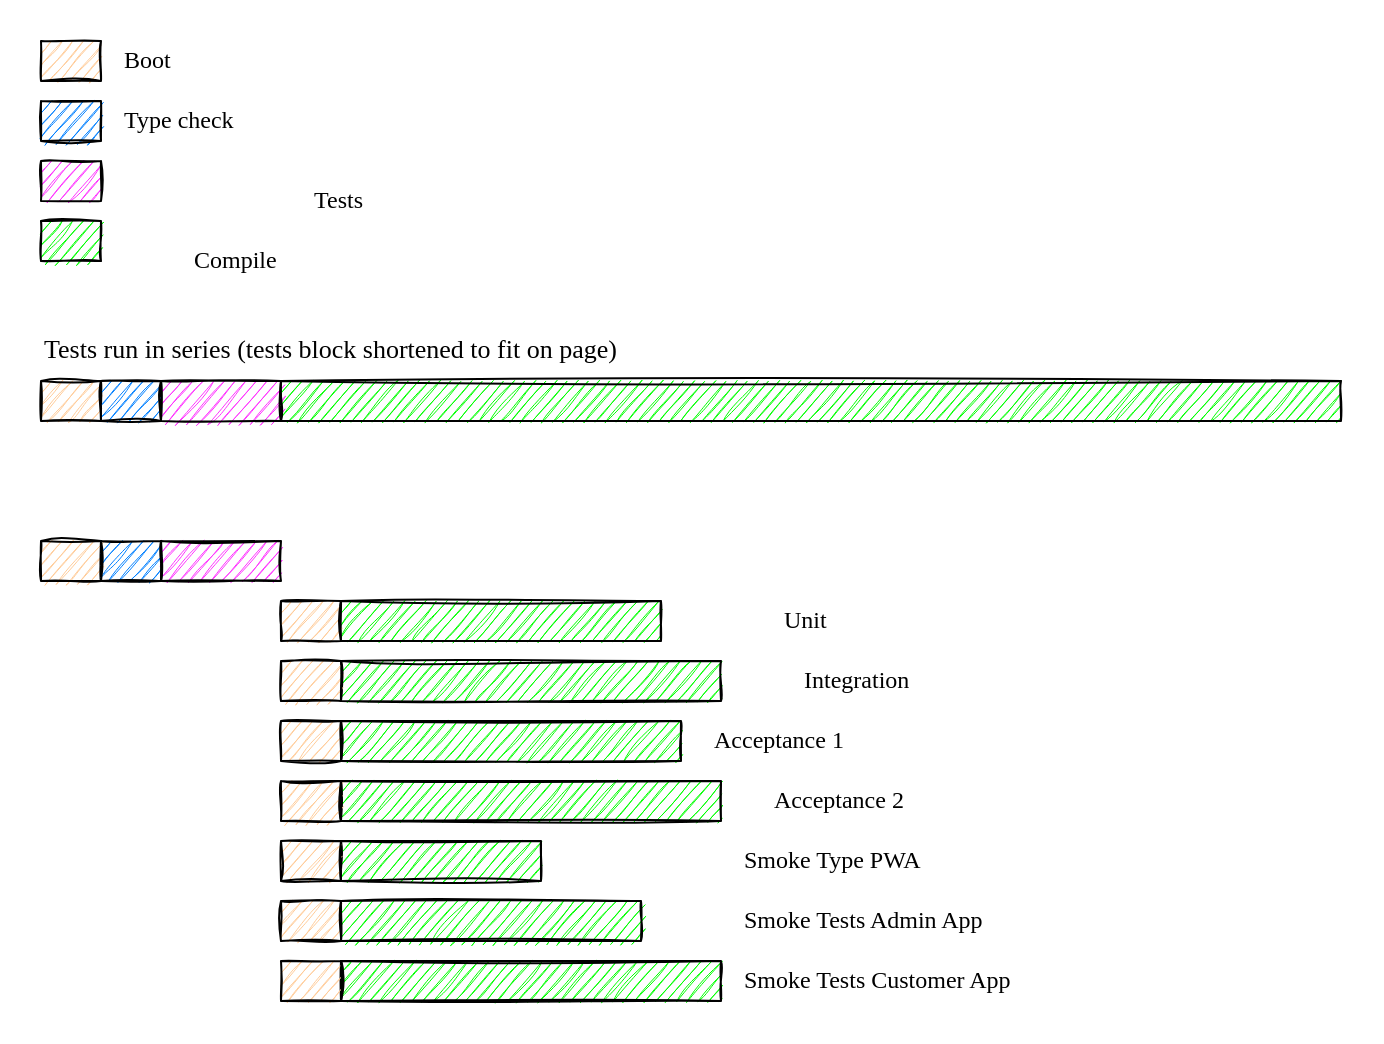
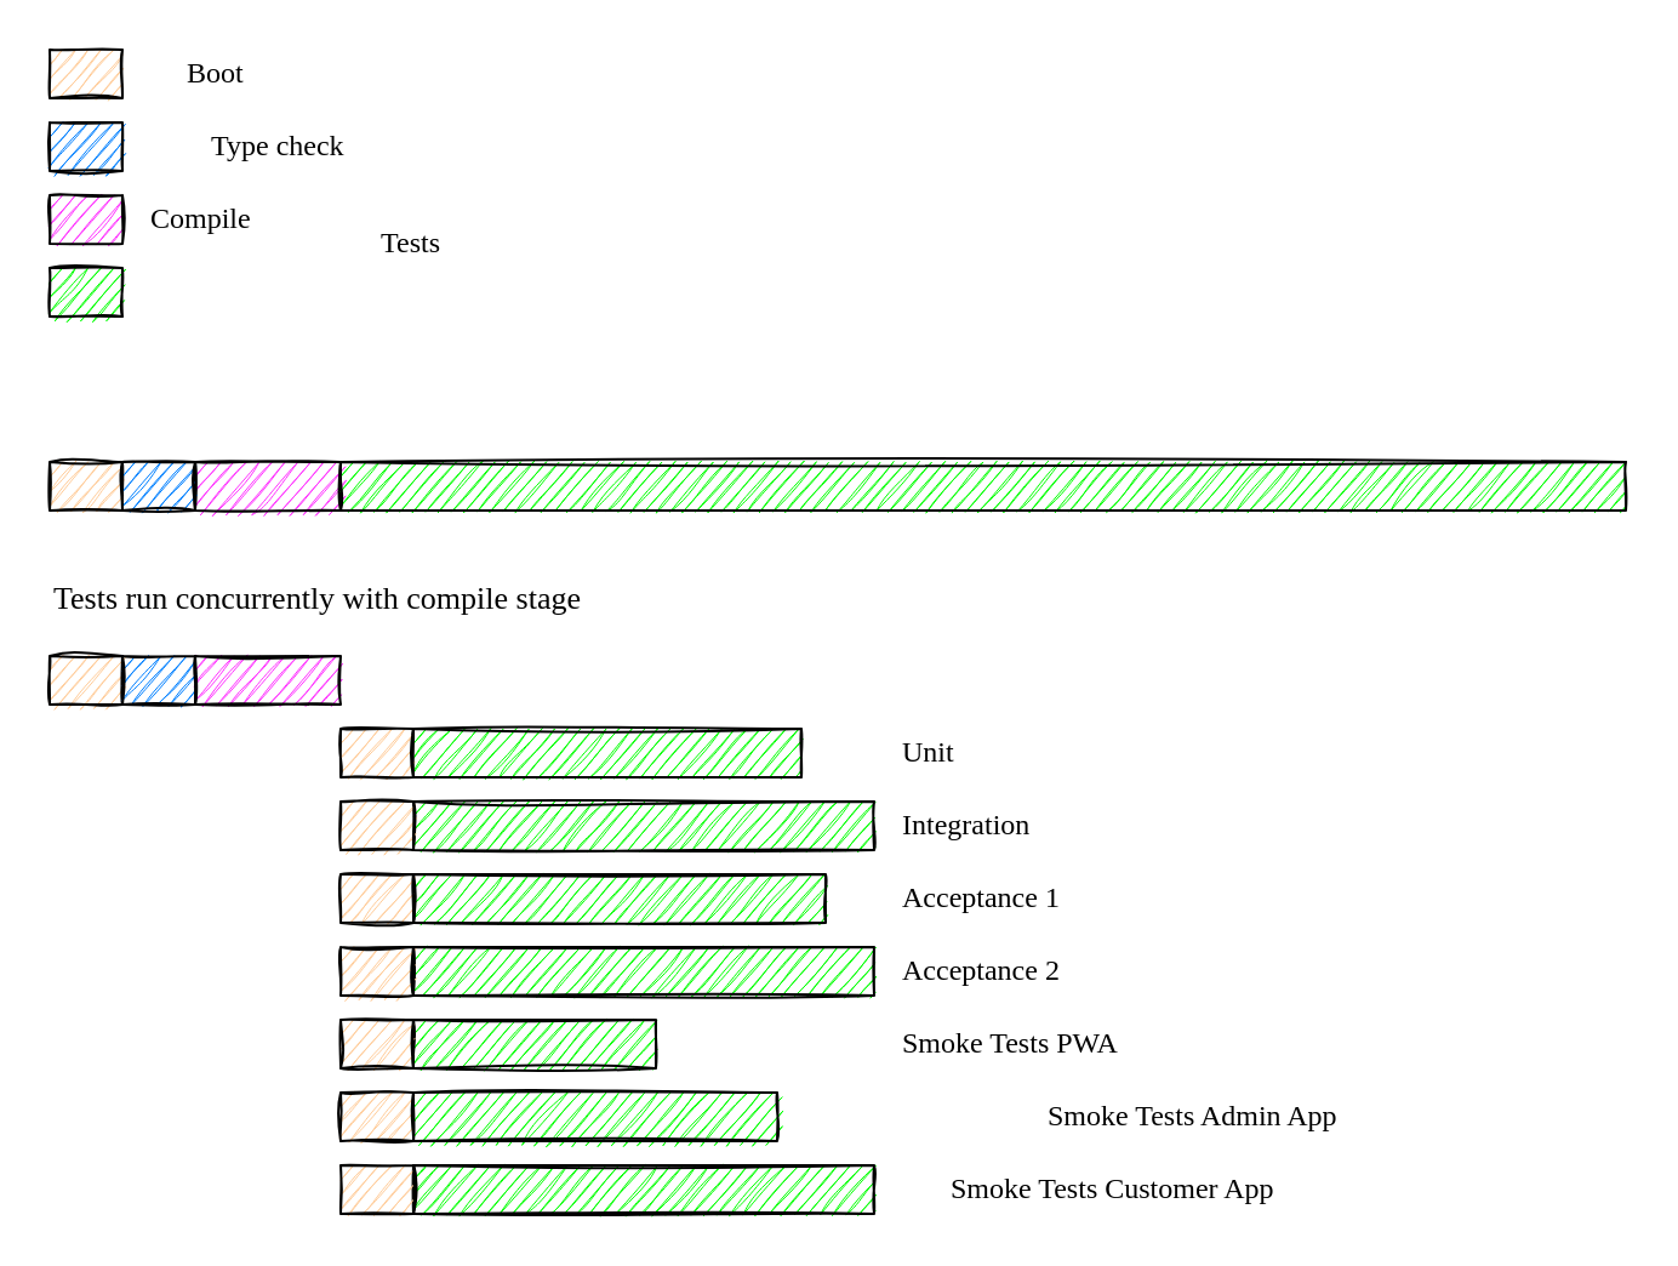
- <mxCell id="27" value="&lt;div align=&quot;left&quot;&gt;Boot&lt;/div&gt;" style="text;html=1;resizable=0;autosize=1;align=left;verticalAlign=middle;points=[];fillColor=none;strokeColor=none;rounded=0;dashed=1;dashPattern=1 4;sketch=1;fontFamily=Short Stack;fontSource=https%3A%2F%2Ffonts.googleapis.com%2Fcss%3Ffamily%3DShort%2BStack;" parent="1" vertex="1"><mxGeometry x="60" y="20" width="40" height="20" as="geometry" /></mxCell>
+ <mxCell id="27" value="&lt;div align=&quot;left&quot;&gt;Boot&lt;/div&gt;" style="text;html=1;resizable=0;autosize=1;align=left;verticalAlign=middle;points=[];fillColor=none;strokeColor=none;rounded=0;dashed=1;dashPattern=1 4;sketch=1;fontFamily=Short Stack;fontSource=https%3A%2F%2Ffonts.googleapis.com%2Fcss%3Ffamily%3DShort%2BStack;" parent="1" vertex="1"><mxGeometry x="75" y="20" width="40" height="20" as="geometry" /></mxCell>
- <mxCell id="33" value="&lt;div&gt;Type check&lt;/div&gt;" style="text;html=1;resizable=0;autosize=1;align=left;verticalAlign=middle;points=[];fillColor=none;strokeColor=none;rounded=0;dashed=1;dashPattern=1 4;sketch=1;fontFamily=Short Stack;fontSource=https%3A%2F%2Ffonts.googleapis.com%2Fcss%3Ffamily%3DShort%2BStack;" parent="1" vertex="1"><mxGeometry x="60" y="50" width="90" height="20" as="geometry" /></mxCell>
+ <mxCell id="33" value="&lt;div&gt;Type check&lt;/div&gt;" style="text;html=1;resizable=0;autosize=1;align=left;verticalAlign=middle;points=[];fillColor=none;strokeColor=none;rounded=0;dashed=1;dashPattern=1 4;sketch=1;fontFamily=Short Stack;fontSource=https%3A%2F%2Ffonts.googleapis.com%2Fcss%3Ffamily%3DShort%2BStack;" parent="1" vertex="1"><mxGeometry x="85" y="50" width="90" height="20" as="geometry" /></mxCell>
- <mxCell id="29" value="Compile" style="text;html=1;resizable=0;autosize=1;align=left;verticalAlign=middle;points=[];fillColor=none;strokeColor=none;rounded=0;dashed=1;dashPattern=1 4;sketch=1;fontFamily=Short Stack;fontSource=https%3A%2F%2Ffonts.googleapis.com%2Fcss%3Ffamily%3DShort%2BStack;" parent="1" vertex="1"><mxGeometry x="95" y="120" width="70" height="20" as="geometry" /></mxCell>
+ <mxCell id="29" value="Compile" style="text;html=1;resizable=0;autosize=1;align=left;verticalAlign=middle;points=[];fillColor=none;strokeColor=none;rounded=0;dashed=1;dashPattern=1 4;sketch=1;fontFamily=Short Stack;fontSource=https%3A%2F%2Ffonts.googleapis.com%2Fcss%3Ffamily%3DShort%2BStack;" parent="1" vertex="1"><mxGeometry x="60" y="80" width="70" height="20" as="geometry" /></mxCell>
- <mxCell id="38" value="&lt;div&gt;Tests run in series (tests block shortened to fit on page)&lt;/div&gt;" style="text;html=1;align=left;verticalAlign=middle;resizable=0;points=[];autosize=1;fontSize=13;fontFamily=Short Stack;fontSource=https%3A%2F%2Ffonts.googleapis.com%2Fcss%3Ffamily%3DShort%2BStack;" parent="1" vertex="1"><mxGeometry x="20" y="164" width="440" height="20" as="geometry" /></mxCell>
+ <mxCell id="39" value="&lt;div&gt;Tests run concurrently with compile stage&lt;br&gt;&lt;/div&gt;" style="text;html=1;align=left;verticalAlign=middle;resizable=0;points=[];autosize=1;fontSize=13;fontFamily=Short Stack;fontSource=https%3A%2F%2Ffonts.googleapis.com%2Fcss%3Ffamily%3DShort%2BStack;" parent="1" vertex="1"><mxGeometry x="20" y="236" width="330" height="20" as="geometry" /></mxCell>
- <mxCell id="24" value="Unit" style="text;html=1;resizable=0;autosize=1;align=left;verticalAlign=middle;points=[];fillColor=none;strokeColor=none;rounded=0;dashed=1;dashPattern=1 4;sketch=1;fontFamily=Short Stack;fontSource=https%3A%2F%2Ffonts.googleapis.com%2Fcss%3Ffamily%3DShort%2BStack;" parent="1" vertex="1"><mxGeometry x="390" y="300" width="40" height="20" as="geometry" /></mxCell>
+ <mxCell id="24" value="Unit" style="text;html=1;resizable=0;autosize=1;align=left;verticalAlign=middle;points=[];fillColor=none;strokeColor=none;rounded=0;dashed=1;dashPattern=1 4;sketch=1;fontFamily=Short Stack;fontSource=https%3A%2F%2Ffonts.googleapis.com%2Fcss%3Ffamily%3DShort%2BStack;" parent="1" vertex="1"><mxGeometry x="370" y="300" width="40" height="20" as="geometry" /></mxCell>
- <mxCell id="23" value="Integration" style="text;html=1;resizable=0;autosize=1;align=left;verticalAlign=middle;points=[];fillColor=none;strokeColor=none;rounded=0;dashed=1;dashPattern=1 4;sketch=1;fontFamily=Short Stack;fontSource=https%3A%2F%2Ffonts.googleapis.com%2Fcss%3Ffamily%3DShort%2BStack;" parent="1" vertex="1"><mxGeometry x="400" y="330" width="90" height="20" as="geometry" /></mxCell>
+ <mxCell id="23" value="Integration" style="text;html=1;resizable=0;autosize=1;align=left;verticalAlign=middle;points=[];fillColor=none;strokeColor=none;rounded=0;dashed=1;dashPattern=1 4;sketch=1;fontFamily=Short Stack;fontSource=https%3A%2F%2Ffonts.googleapis.com%2Fcss%3Ffamily%3DShort%2BStack;" parent="1" vertex="1"><mxGeometry x="370" y="330" width="90" height="20" as="geometry" /></mxCell>
- <mxCell id="21" value="Acceptance 1" style="text;html=1;resizable=0;autosize=1;align=left;verticalAlign=middle;points=[];fillColor=none;strokeColor=none;rounded=0;dashed=1;dashPattern=1 4;sketch=1;fontFamily=Short Stack;fontSource=https%3A%2F%2Ffonts.googleapis.com%2Fcss%3Ffamily%3DShort%2BStack;" parent="1" vertex="1"><mxGeometry x="355" y="360" width="100" height="20" as="geometry" /></mxCell>
+ <mxCell id="21" value="Acceptance 1" style="text;html=1;resizable=0;autosize=1;align=left;verticalAlign=middle;points=[];fillColor=none;strokeColor=none;rounded=0;dashed=1;dashPattern=1 4;sketch=1;fontFamily=Short Stack;fontSource=https%3A%2F%2Ffonts.googleapis.com%2Fcss%3Ffamily%3DShort%2BStack;" parent="1" vertex="1"><mxGeometry x="370" y="360" width="100" height="20" as="geometry" /></mxCell>
- <mxCell id="22" value="Acceptance 2" style="text;html=1;resizable=0;autosize=1;align=left;verticalAlign=middle;points=[];fillColor=none;strokeColor=none;rounded=0;dashed=1;dashPattern=1 4;sketch=1;fontFamily=Short Stack;fontSource=https%3A%2F%2Ffonts.googleapis.com%2Fcss%3Ffamily%3DShort%2BStack;" parent="1" vertex="1"><mxGeometry x="385" y="390" width="110" height="20" as="geometry" /></mxCell>
+ <mxCell id="22" value="Acceptance 2" style="text;html=1;resizable=0;autosize=1;align=left;verticalAlign=middle;points=[];fillColor=none;strokeColor=none;rounded=0;dashed=1;dashPattern=1 4;sketch=1;fontFamily=Short Stack;fontSource=https%3A%2F%2Ffonts.googleapis.com%2Fcss%3Ffamily%3DShort%2BStack;" parent="1" vertex="1"><mxGeometry x="370" y="390" width="110" height="20" as="geometry" /></mxCell>
- <mxCell id="18" value="Smoke Type PWA" style="text;html=1;resizable=0;autosize=1;align=left;verticalAlign=middle;points=[];fillColor=none;strokeColor=none;rounded=0;dashed=1;dashPattern=1 4;sketch=1;fontFamily=Short Stack;fontSource=https%3A%2F%2Ffonts.googleapis.com%2Fcss%3Ffamily%3DShort%2BStack;" parent="1" vertex="1"><mxGeometry x="370" y="420" width="130" height="20" as="geometry" /></mxCell>
+ <mxCell id="18" value="Smoke Tests PWA" style="text;html=1;resizable=0;autosize=1;align=left;verticalAlign=middle;points=[];fillColor=none;strokeColor=none;rounded=0;dashed=1;dashPattern=1 4;sketch=1;fontFamily=Short Stack;fontSource=https%3A%2F%2Ffonts.googleapis.com%2Fcss%3Ffamily%3DShort%2BStack;" parent="1" vertex="1"><mxGeometry x="370" y="420" width="130" height="20" as="geometry" /></mxCell>
- <mxCell id="19" value="Smoke Tests Admin App" style="text;html=1;resizable=0;autosize=1;align=left;verticalAlign=middle;points=[];fillColor=none;strokeColor=none;rounded=0;dashed=1;dashPattern=1 4;sketch=1;fontFamily=Short Stack;fontSource=https%3A%2F%2Ffonts.googleapis.com%2Fcss%3Ffamily%3DShort%2BStack;" parent="1" vertex="1"><mxGeometry x="370" y="450" width="180" height="20" as="geometry" /></mxCell>
+ <mxCell id="19" value="Smoke Tests Admin App" style="text;html=1;resizable=0;autosize=1;align=left;verticalAlign=middle;points=[];fillColor=none;strokeColor=none;rounded=0;dashed=1;dashPattern=1 4;sketch=1;fontFamily=Short Stack;fontSource=https%3A%2F%2Ffonts.googleapis.com%2Fcss%3Ffamily%3DShort%2BStack;" parent="1" vertex="1"><mxGeometry x="430" y="450" width="180" height="20" as="geometry" /></mxCell>
- <mxCell id="20" value="Smoke Tests Customer App" style="text;html=1;resizable=0;autosize=1;align=left;verticalAlign=middle;points=[];fillColor=none;strokeColor=none;rounded=0;dashed=1;dashPattern=1 4;sketch=1;fontFamily=Short Stack;fontSource=https%3A%2F%2Ffonts.googleapis.com%2Fcss%3Ffamily%3DShort%2BStack;" parent="1" vertex="1"><mxGeometry x="370" y="480" width="200" height="20" as="geometry" /></mxCell>
+ <mxCell id="20" value="Smoke Tests Customer App" style="text;html=1;resizable=0;autosize=1;align=left;verticalAlign=middle;points=[];fillColor=none;strokeColor=none;rounded=0;dashed=1;dashPattern=1 4;sketch=1;fontFamily=Short Stack;fontSource=https%3A%2F%2Ffonts.googleapis.com%2Fcss%3Ffamily%3DShort%2BStack;" parent="1" vertex="1"><mxGeometry x="390" y="480" width="200" height="20" as="geometry" /></mxCell>
